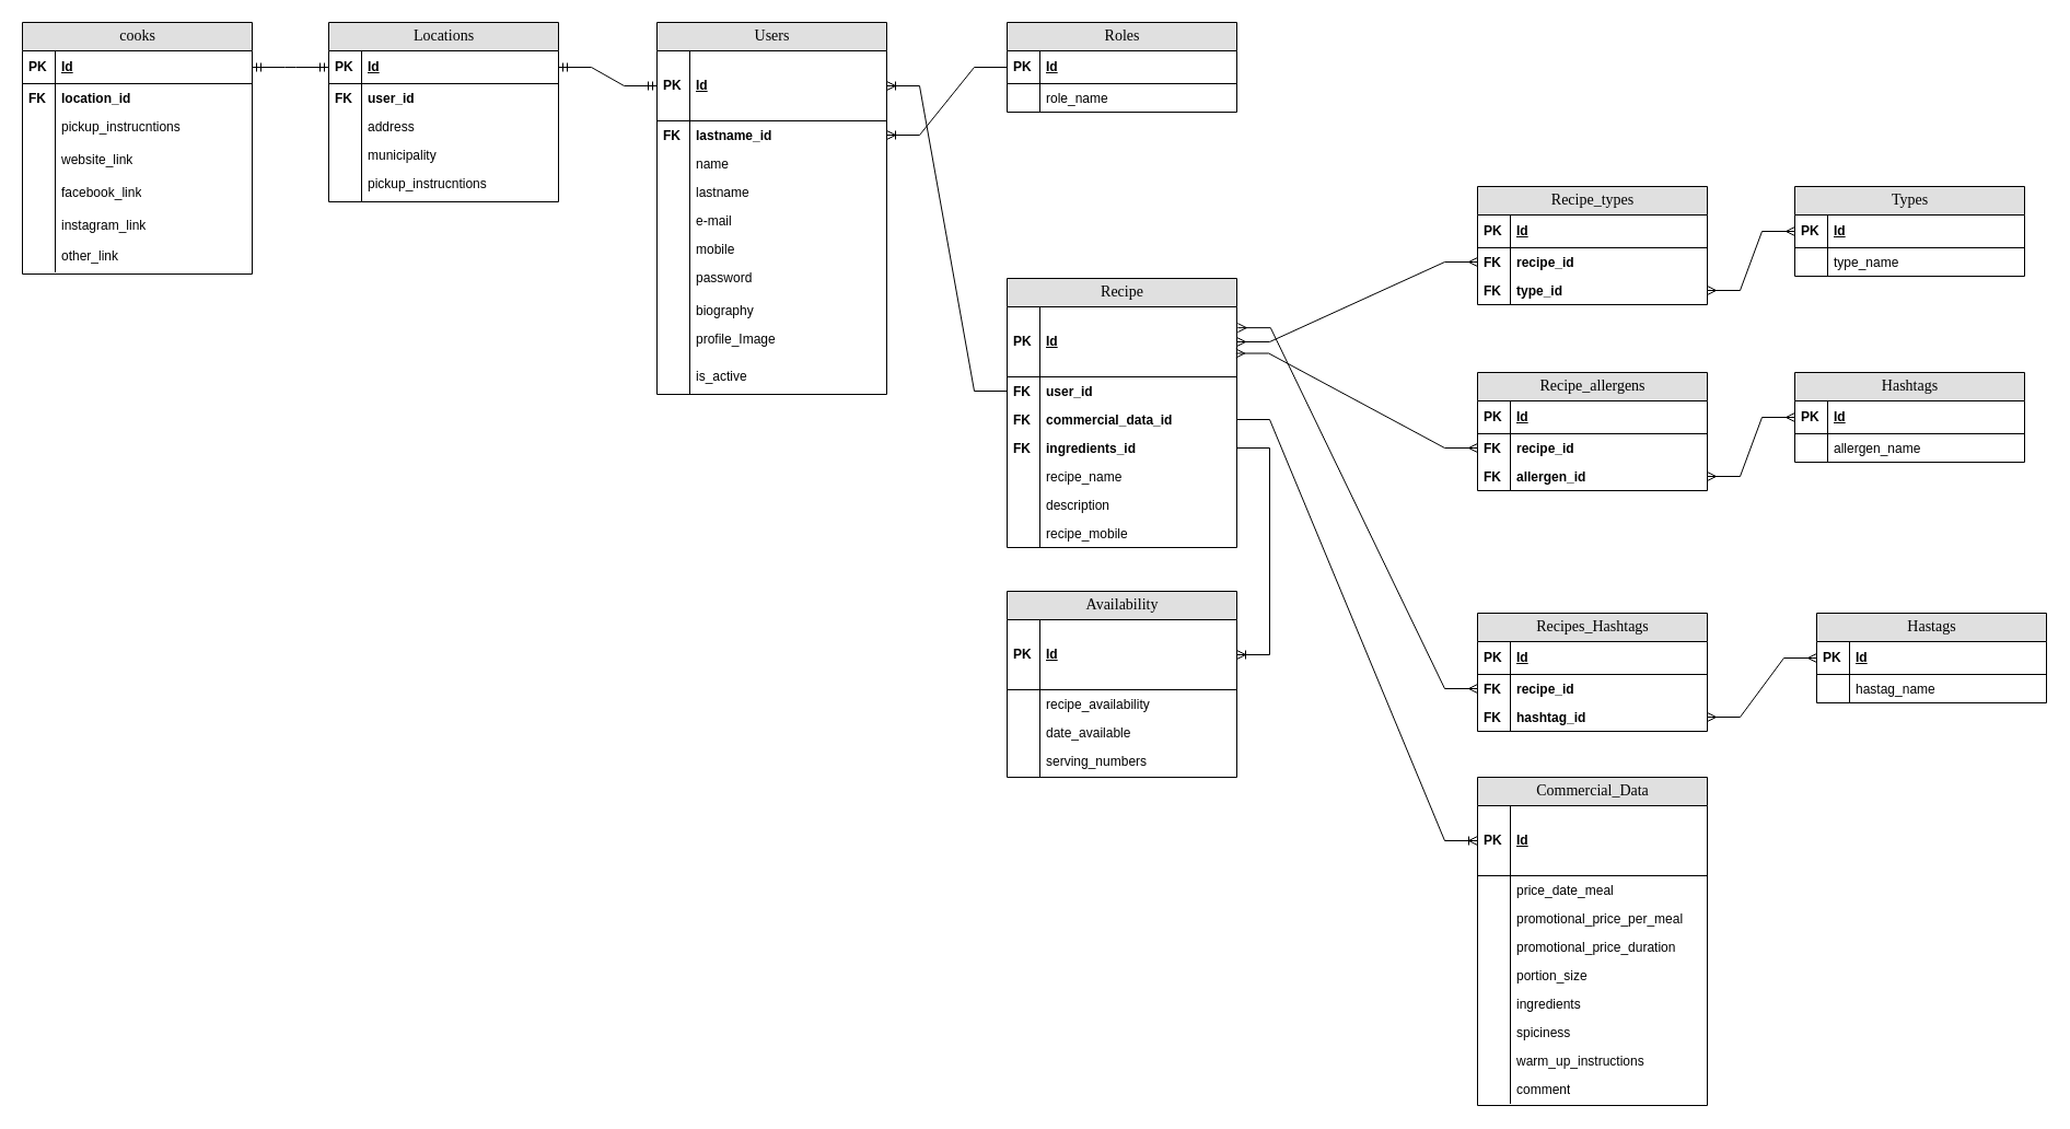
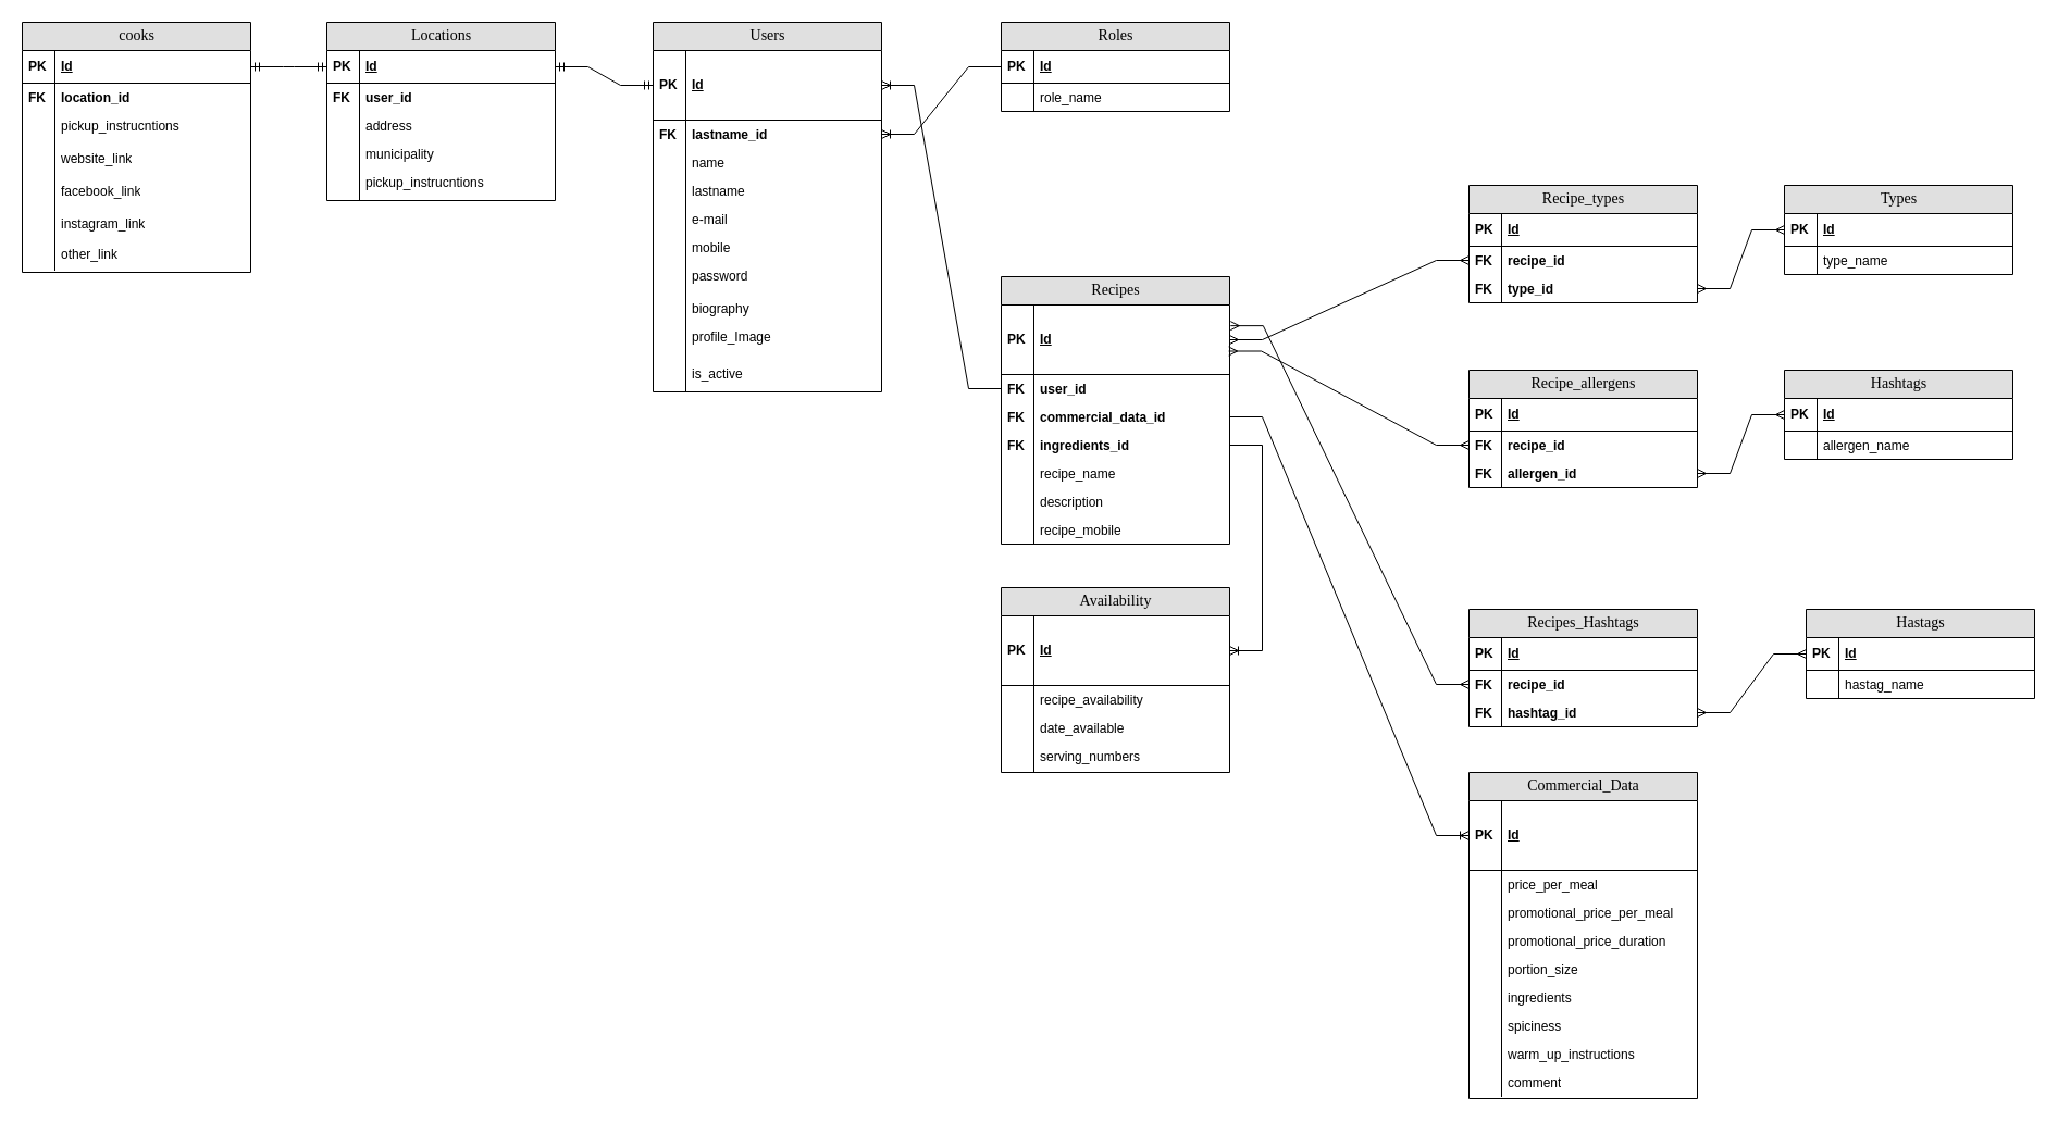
- <mxCell id="65" value="Recipe" style="swimlane;html=1;fontStyle=0;childLayout=stackLayout;horizontal=1;startSize=26;fillColor=#e0e0e0;horizontalStack=0;resizeParent=1;resizeLast=0;collapsible=1;marginBottom=0;swimlaneFillColor=#ffffff;align=center;rounded=0;shadow=0;comic=0;labelBackgroundColor=none;strokeWidth=1;fontFamily=Verdana;fontSize=14" parent="1" vertex="1"><mxGeometry x="920" y="254" width="210" height="246" as="geometry" /></mxCell>
+ <mxCell id="65" value="Recipes" style="swimlane;html=1;fontStyle=0;childLayout=stackLayout;horizontal=1;startSize=26;fillColor=#e0e0e0;horizontalStack=0;resizeParent=1;resizeLast=0;collapsible=1;marginBottom=0;swimlaneFillColor=#ffffff;align=center;rounded=0;shadow=0;comic=0;labelBackgroundColor=none;strokeWidth=1;fontFamily=Verdana;fontSize=14" parent="1" vertex="1"><mxGeometry x="920" y="254" width="210" height="246" as="geometry" /></mxCell>
- <mxCell id="140" value="price_date_meal" style="shape=partialRectangle;top=0;left=0;right=0;bottom=0;html=1;align=left;verticalAlign=top;fillColor=none;spacingLeft=34;spacingRight=4;whiteSpace=wrap;overflow=hidden;rotatable=0;points=[[0,0.5],[1,0.5]];portConstraint=eastwest;dropTarget=0;" parent="137" vertex="1"><mxGeometry y="90" width="210" height="26" as="geometry" /></mxCell>
+ <mxCell id="140" value="price_per_meal" style="shape=partialRectangle;top=0;left=0;right=0;bottom=0;html=1;align=left;verticalAlign=top;fillColor=none;spacingLeft=34;spacingRight=4;whiteSpace=wrap;overflow=hidden;rotatable=0;points=[[0,0.5],[1,0.5]];portConstraint=eastwest;dropTarget=0;" parent="137" vertex="1"><mxGeometry y="90" width="210" height="26" as="geometry" /></mxCell>
